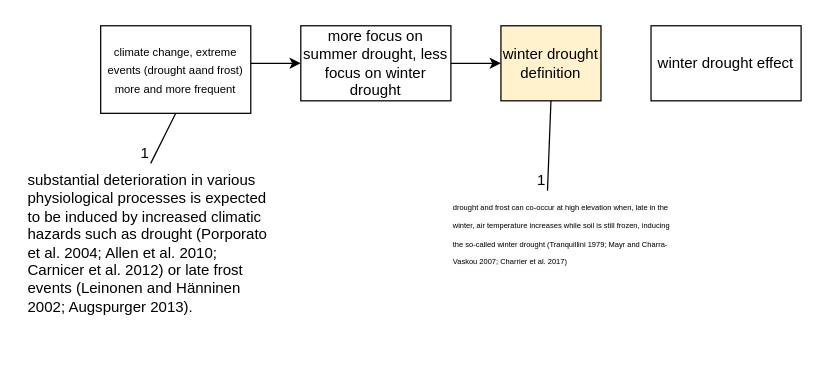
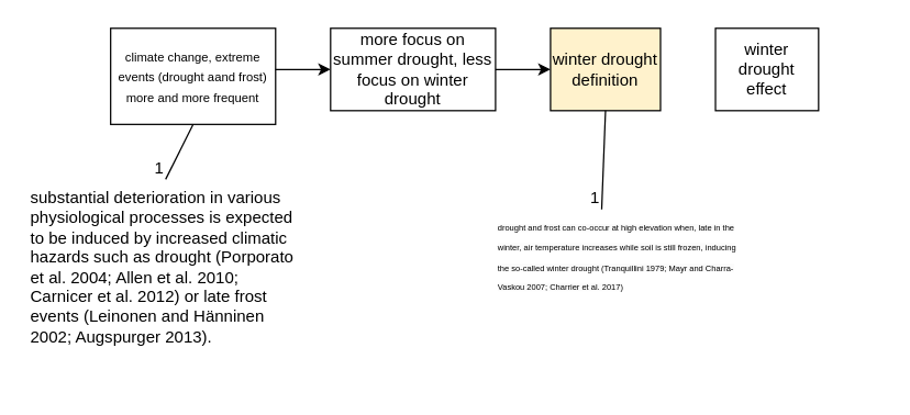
- <mxCell id="10" value="winter drought effect" style="rounded=0;whiteSpace=wrap;html=1;" vertex="1" parent="1"><mxGeometry x="520" y="20" width="120" height="60" as="geometry" /></mxCell>
+ <mxCell id="10" value="winter drought effect" style="rounded=0;whiteSpace=wrap;html=1;" vertex="1" parent="1"><mxGeometry x="520" y="20" width="75" height="60" as="geometry" /></mxCell>
